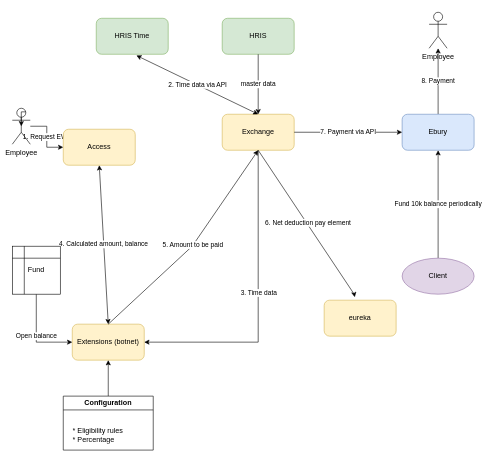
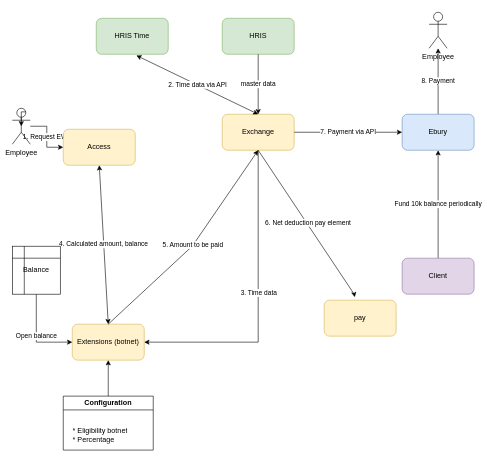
- <mxCell id="29" value="Fund" style="shape=internalStorage;whiteSpace=wrap;html=1;backgroundOutline=1;" vertex="1" parent="1"><mxGeometry x="20" y="410" width="80" height="80" as="geometry" /></mxCell>
+ <mxCell id="29" value="Balance" style="shape=internalStorage;whiteSpace=wrap;html=1;backgroundOutline=1;" vertex="1" parent="1"><mxGeometry x="20" y="410" width="80" height="80" as="geometry" /></mxCell>
- <mxCell id="17" value="Client" style="ellipse;whiteSpace=wrap;html=1;fillColor=#e1d5e7;strokeColor=#9673a6;" parent="1" vertex="1"><mxGeometry x="670" y="430" width="120" height="60" as="geometry" /></mxCell>
+ <mxCell id="17" value="Client" style="rounded=1;whiteSpace=wrap;html=1;fillColor=#e1d5e7;strokeColor=#9673a6;" parent="1" vertex="1"><mxGeometry x="670" y="430" width="120" height="60" as="geometry" /></mxCell>
- <mxCell id="10" value="eureka" style="rounded=1;whiteSpace=wrap;html=1;fillColor=#fff2cc;strokeColor=#d6b656;" parent="1" vertex="1"><mxGeometry x="540" y="500" width="120" height="60" as="geometry" /></mxCell>
+ <mxCell id="10" value="pay" style="rounded=1;whiteSpace=wrap;html=1;fillColor=#fff2cc;strokeColor=#d6b656;" parent="1" vertex="1"><mxGeometry x="540" y="500" width="120" height="60" as="geometry" /></mxCell>
- <mxCell id="24" value="* Eligibility rules&lt;br&gt;* Percentage" style="text;strokeColor=none;fillColor=none;align=left;verticalAlign=middle;spacingLeft=4;spacingRight=4;overflow=hidden;points=[[0,0.5],[1,0.5]];portConstraint=eastwest;rotatable=0;whiteSpace=wrap;html=1;" vertex="1" parent="23"><mxGeometry x="10" y="30" width="140" height="70" as="geometry" /></mxCell>
+ <mxCell id="24" value="* Eligibility botnet&lt;br&gt;* Percentage" style="text;strokeColor=none;fillColor=none;align=left;verticalAlign=middle;spacingLeft=4;spacingRight=4;overflow=hidden;points=[[0,0.5],[1,0.5]];portConstraint=eastwest;rotatable=0;whiteSpace=wrap;html=1;" vertex="1" parent="23"><mxGeometry x="10" y="30" width="140" height="70" as="geometry" /></mxCell>
